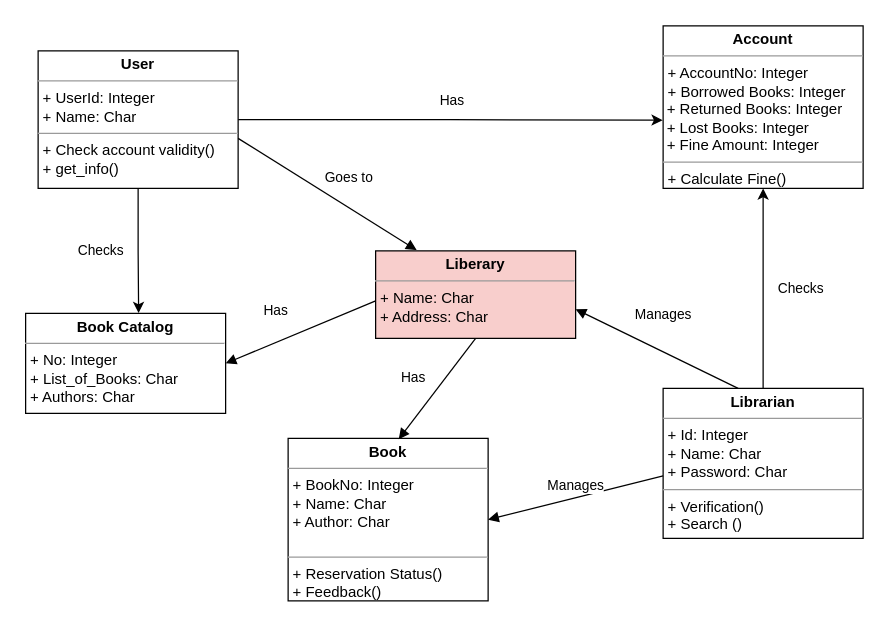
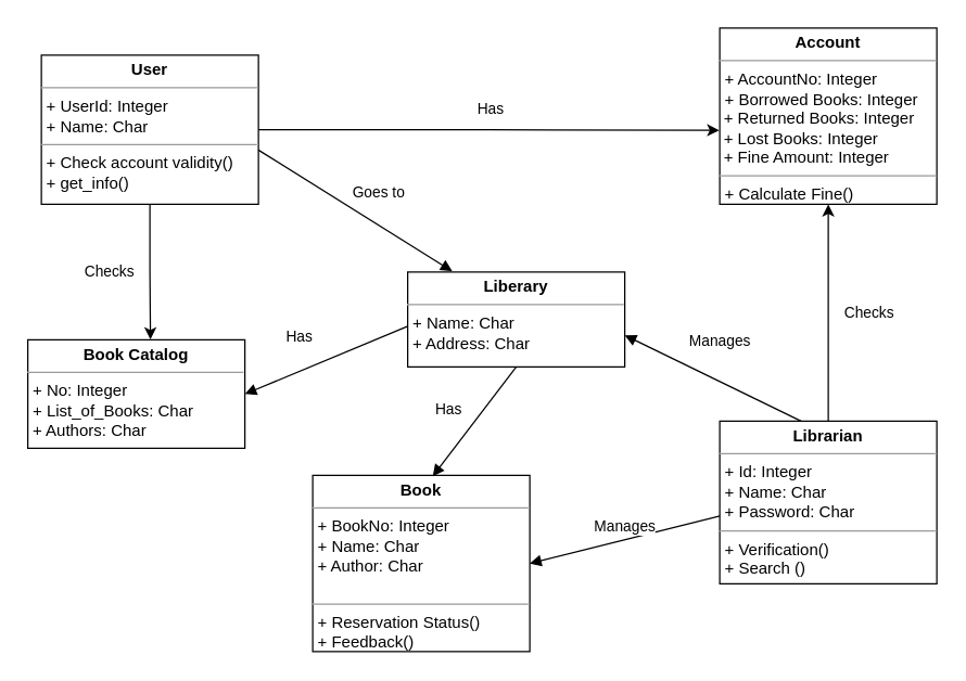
- <mxCell id="10" value="&lt;p style=&quot;margin: 0px ; margin-top: 4px ; text-align: center&quot;&gt;&lt;b&gt;Liberary&lt;/b&gt;&lt;/p&gt;&lt;hr size=&quot;1&quot;&gt;&lt;p style=&quot;margin: 0px ; margin-left: 4px&quot;&gt;+ Name: Char&lt;/p&gt;&lt;p style=&quot;margin: 0px ; margin-left: 4px&quot;&gt;+ Address: Char&lt;/p&gt;&lt;p style=&quot;margin: 0px ; margin-left: 4px&quot;&gt;&lt;br&gt;&lt;/p&gt;" style="verticalAlign=top;align=left;overflow=fill;fontSize=12;fontFamily=Helvetica;html=1;fillColor=#f8cecc;" vertex="1" parent="1"><mxGeometry x="300" y="200" width="160" height="70" as="geometry" /></mxCell>
+ <mxCell id="10" value="&lt;p style=&quot;margin: 0px ; margin-top: 4px ; text-align: center&quot;&gt;&lt;b&gt;Liberary&lt;/b&gt;&lt;/p&gt;&lt;hr size=&quot;1&quot;&gt;&lt;p style=&quot;margin: 0px ; margin-left: 4px&quot;&gt;+ Name: Char&lt;/p&gt;&lt;p style=&quot;margin: 0px ; margin-left: 4px&quot;&gt;+ Address: Char&lt;/p&gt;&lt;p style=&quot;margin: 0px ; margin-left: 4px&quot;&gt;&lt;br&gt;&lt;/p&gt;" style="verticalAlign=top;align=left;overflow=fill;fontSize=12;fontFamily=Helvetica;html=1;" vertex="1" parent="1"><mxGeometry x="300" y="200" width="160" height="70" as="geometry" /></mxCell>
